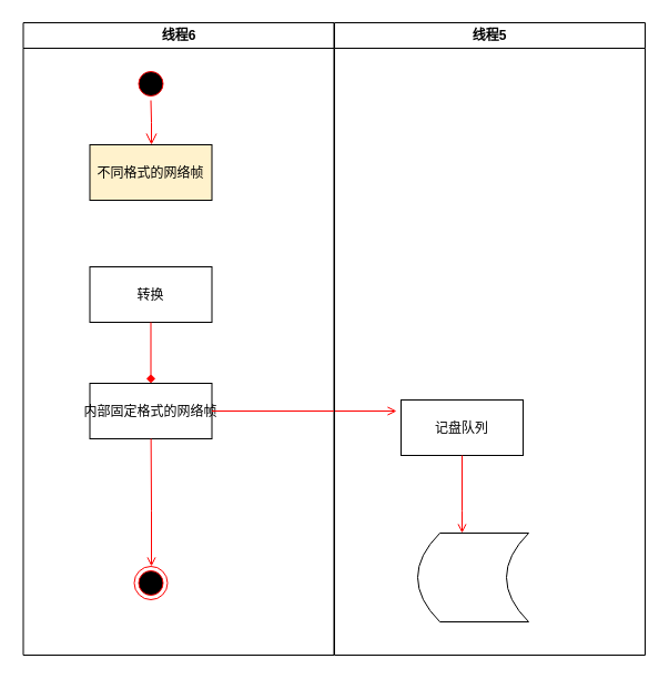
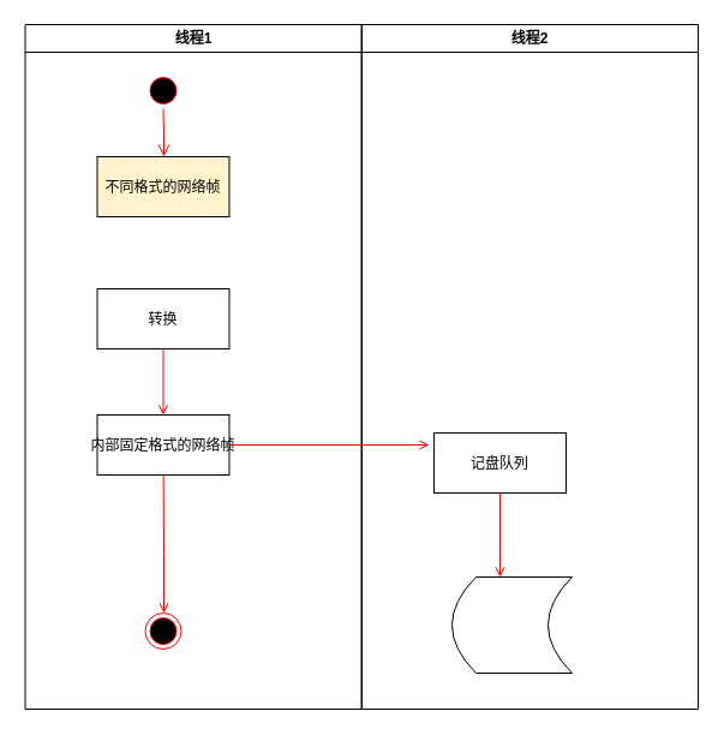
- <mxCell id="2" value="线程6" style="swimlane;whiteSpace=wrap" parent="1" vertex="1"><mxGeometry x="20.5" y="20" width="280" height="570" as="geometry" /></mxCell>
+ <mxCell id="2" value="线程1" style="swimlane;whiteSpace=wrap" parent="1" vertex="1"><mxGeometry x="20.5" y="20" width="280" height="570" as="geometry" /></mxCell>
- <mxCell id="12" value="线程5" style="swimlane;whiteSpace=wrap" vertex="1" parent="1"><mxGeometry x="301" y="20" width="280" height="570" as="geometry" /></mxCell>
+ <mxCell id="12" value="线程2" style="swimlane;whiteSpace=wrap" vertex="1" parent="1"><mxGeometry x="301" y="20" width="280" height="570" as="geometry" /></mxCell>
- <mxCell id="8" value="" style="endArrow=diamond;strokeColor=#FF0000;endFill=1;rounded=0;" parent="2" source="6" target="7" edge="1"><mxGeometry relative="1" as="geometry" /></mxCell>
+ <mxCell id="8" value="" style="endArrow=open;strokeColor=#FF0000;endFill=1;rounded=0" parent="2" source="6" target="7" edge="1"><mxGeometry relative="1" as="geometry" /></mxCell>
